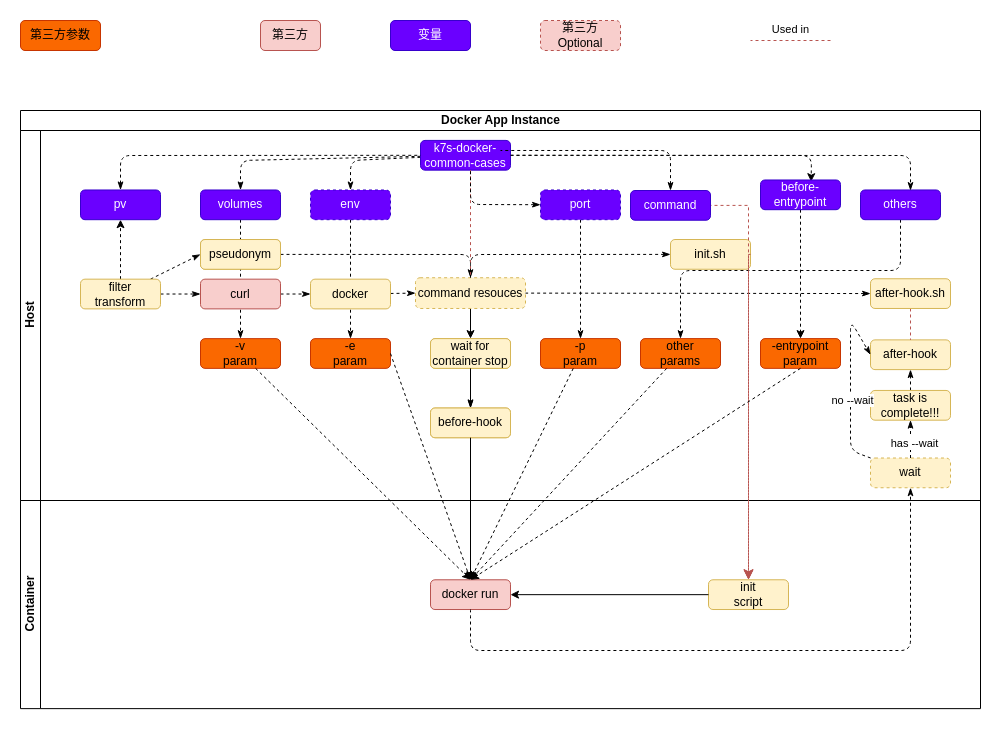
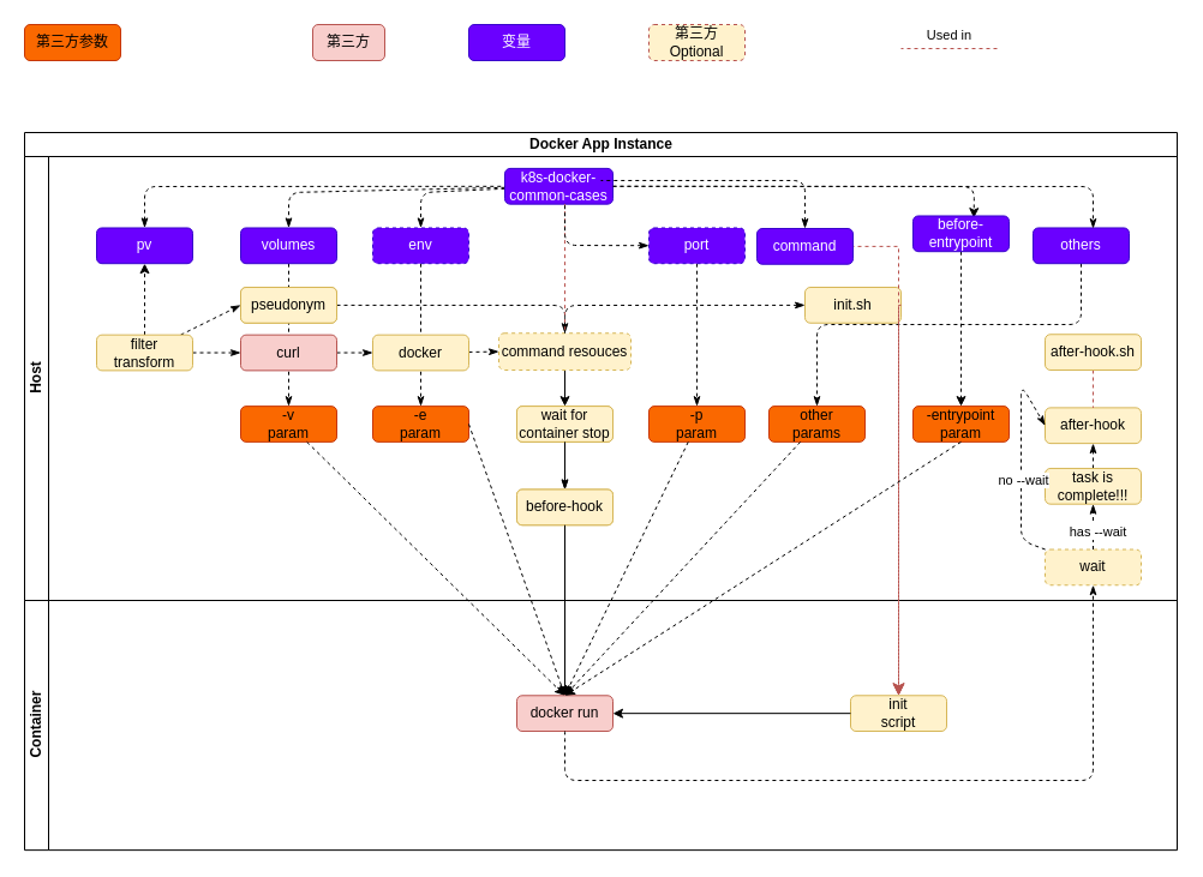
- <mxCell id="4" value="第三方&lt;br&gt;Optional" style="rounded=1;whiteSpace=wrap;html=1;fillColor=#f8cecc;strokeColor=#b85450;dashed=1;" parent="1" vertex="1"><mxGeometry x="540" y="20" width="80" height="30" as="geometry" /></mxCell>
+ <mxCell id="4" value="第三方&lt;br&gt;Optional" style="rounded=1;whiteSpace=wrap;html=1;fillColor=#fff2cc;strokeColor=#b85450;dashed=1;" parent="1" vertex="1"><mxGeometry x="540" y="20" width="80" height="30" as="geometry" /></mxCell>
- <mxCell id="20" value="k7s-docker-common-cases" style="rounded=1;whiteSpace=wrap;html=1;fillColor=#6a00ff;strokeColor=#3700CC;fontColor=#ffffff;" parent="16" vertex="1"><mxGeometry x="400" y="9.911" width="90" height="29.732" as="geometry" /></mxCell>
+ <mxCell id="20" value="k8s-docker-common-cases" style="rounded=1;whiteSpace=wrap;html=1;fillColor=#6a00ff;strokeColor=#3700CC;fontColor=#ffffff;" parent="16" vertex="1"><mxGeometry x="400" y="9.911" width="90" height="29.732" as="geometry" /></mxCell>
- <mxCell id="50" style="edgeStyle=none;html=1;entryX=1;entryY=0.5;entryDx=0;entryDy=0;dashed=1;startArrow=classicThin;startFill=1;endArrow=none;endFill=0;" parent="16" source="52" target="22" edge="1"><mxGeometry relative="1" as="geometry" /></mxCell>
